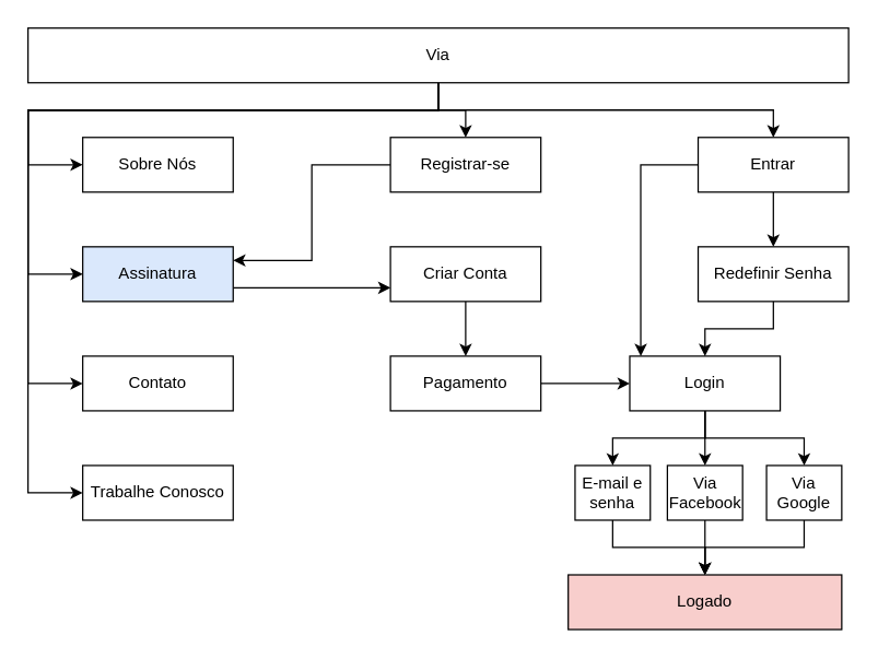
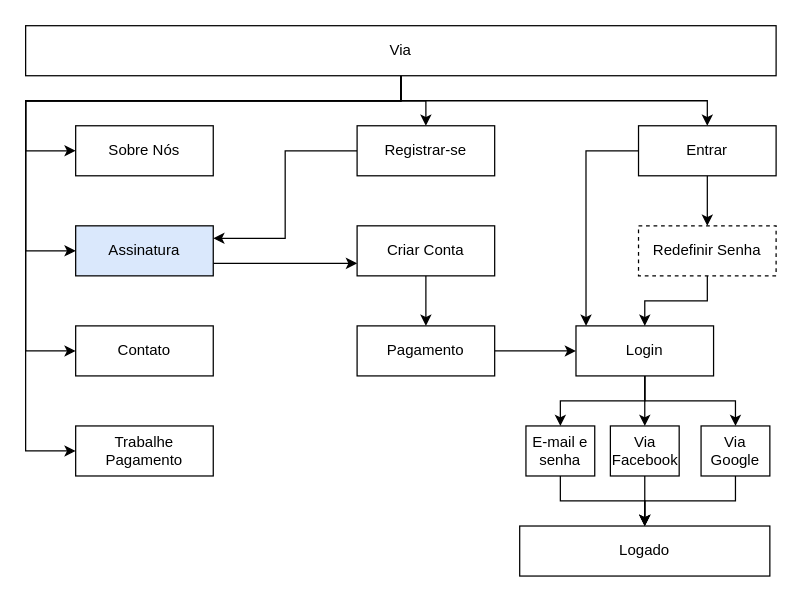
- <mxCell id="28" value="Redefinir Senha" style="rounded=0;whiteSpace=wrap;html=1;" vertex="1" parent="1"><mxGeometry x="510" y="180" width="110" height="40" as="geometry" /></mxCell>
+ <mxCell id="28" value="Redefinir Senha" style="rounded=0;whiteSpace=wrap;html=1;dashed=1;" vertex="1" parent="1"><mxGeometry x="510" y="180" width="110" height="40" as="geometry" /></mxCell>
- <mxCell id="13" value="Trabalhe Conosco" style="rounded=0;whiteSpace=wrap;html=1;" vertex="1" parent="1"><mxGeometry x="60" y="340" width="110" height="40" as="geometry" /></mxCell>
+ <mxCell id="13" value="Trabalhe Pagamento" style="rounded=0;whiteSpace=wrap;html=1;" vertex="1" parent="1"><mxGeometry x="60" y="340" width="110" height="40" as="geometry" /></mxCell>
- <mxCell id="35" value="Logado" style="rounded=0;whiteSpace=wrap;html=1;fillColor=#f8cecc;" vertex="1" parent="1"><mxGeometry x="415" y="420" width="200" height="40" as="geometry" /></mxCell>
+ <mxCell id="35" value="Logado" style="rounded=0;whiteSpace=wrap;html=1;" vertex="1" parent="1"><mxGeometry x="415" y="420" width="200" height="40" as="geometry" /></mxCell>
